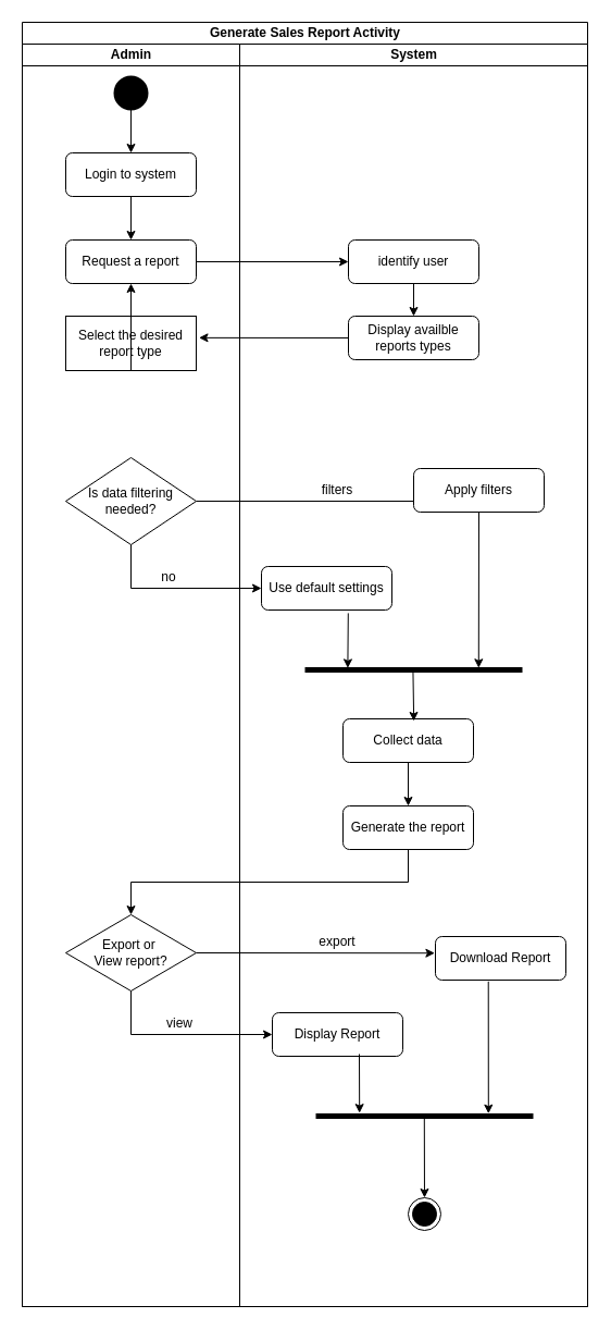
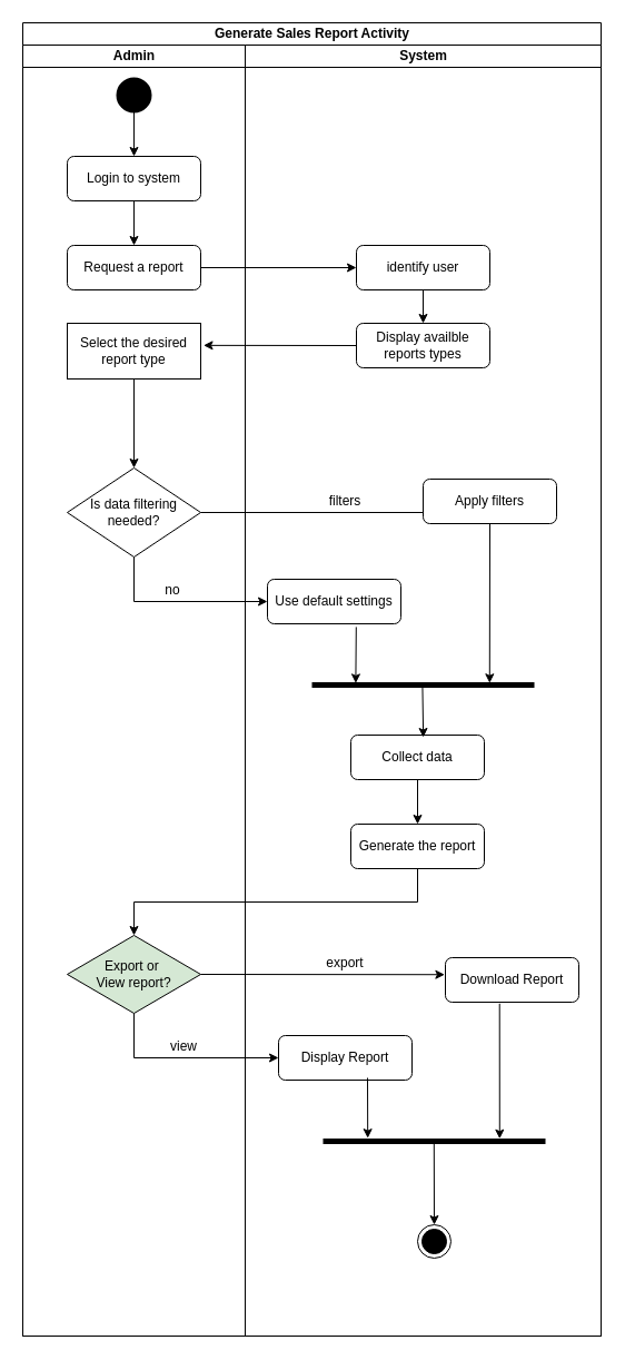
- <mxCell id="12" value="" style="endArrow=classic;html=1;rounded=0;exitX=0.5;exitY=1;exitDx=0;exitDy=0;" edge="1" parent="3" source="7" target="6"><mxGeometry width="50" height="50" relative="1" as="geometry"><mxPoint x="260" y="380" as="sourcePoint" /><mxPoint x="310" y="330" as="targetPoint" /></mxGeometry></mxCell>
+ <mxCell id="12" value="" style="endArrow=classic;html=1;rounded=0;exitX=0.5;exitY=1;exitDx=0;exitDy=0;" edge="1" parent="3" source="7" target="8"><mxGeometry width="50" height="50" relative="1" as="geometry"><mxPoint x="260" y="380" as="sourcePoint" /><mxPoint x="310" y="330" as="targetPoint" /></mxGeometry></mxCell>
- <mxCell id="9" value="Export or&amp;nbsp;&lt;div&gt;View report?&lt;/div&gt;" style="rhombus;whiteSpace=wrap;html=1;" vertex="1" parent="3"><mxGeometry x="40" y="800" width="120" height="70" as="geometry" /></mxCell>
+ <mxCell id="9" value="Export or&amp;nbsp;&lt;div&gt;View report?&lt;/div&gt;" style="rhombus;whiteSpace=wrap;html=1;fillColor=#d5e8d4;" vertex="1" parent="3"><mxGeometry x="40" y="800" width="120" height="70" as="geometry" /></mxCell>
